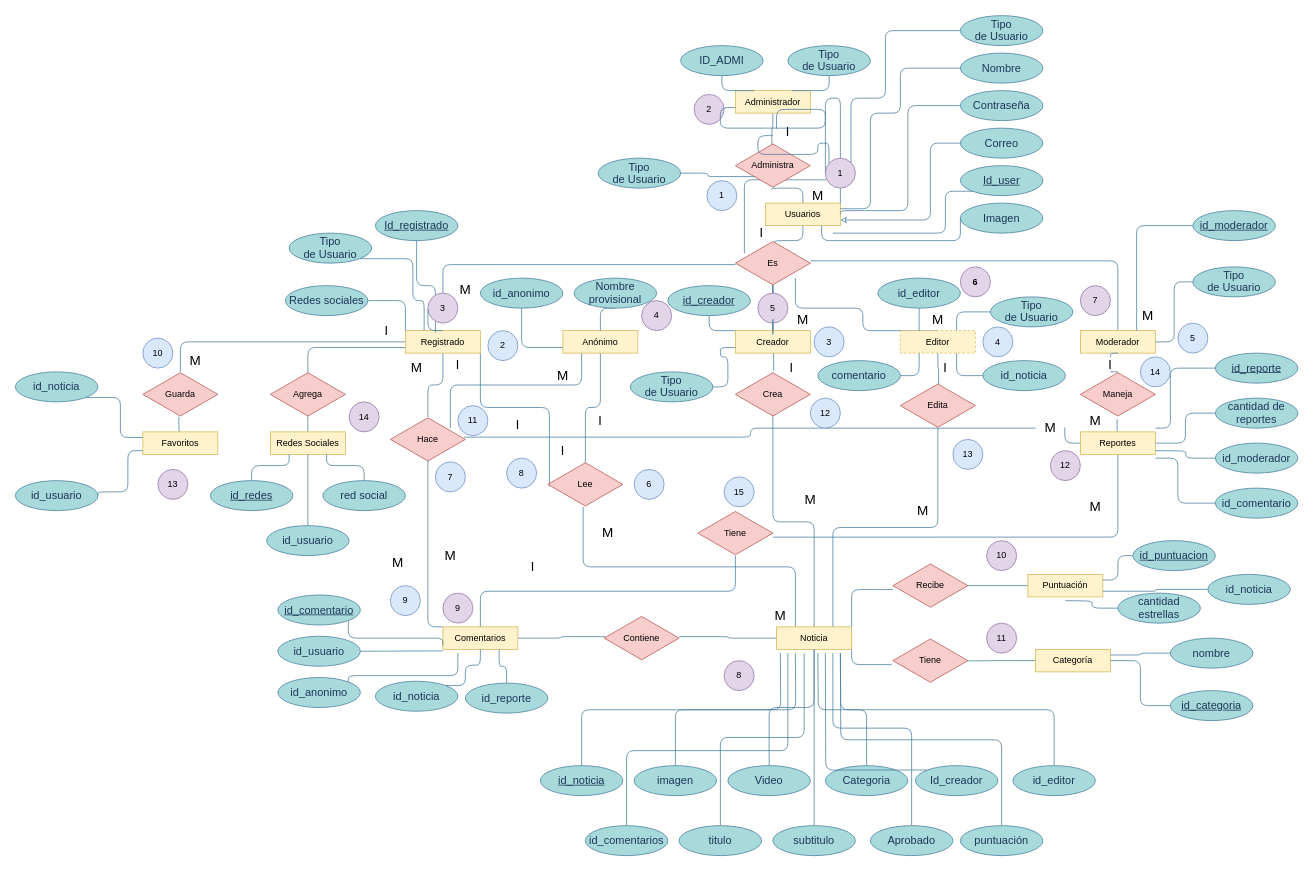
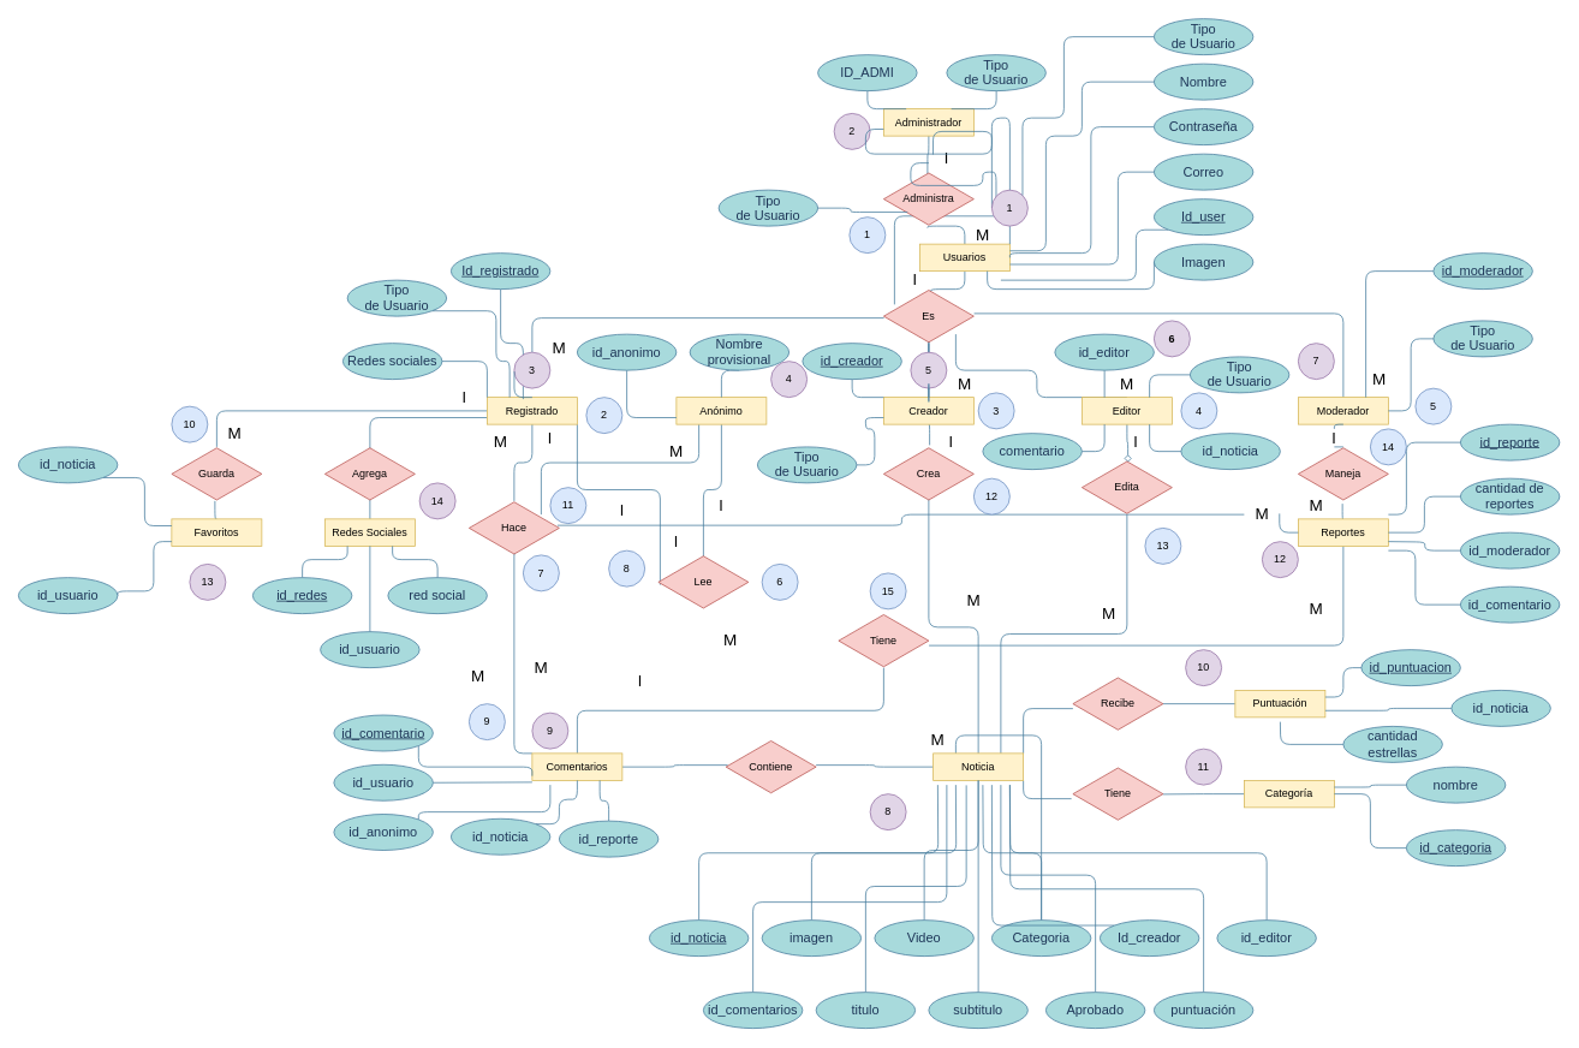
- <mxCell id="72" style="edgeStyle=orthogonalEdgeStyle;rounded=1;orthogonalLoop=1;jettySize=auto;html=1;exitX=0;exitY=0.5;exitDx=0;exitDy=0;entryX=1;entryY=0.75;entryDx=0;entryDy=0;strokeColor=#457B9D;fillColor=#A8DADC;fontColor=#1D3557;endArrow=classic;endFill=0;" parent="1" source="73" target="4" edge="1"><mxGeometry relative="1" as="geometry"><Array as="points"><mxPoint x="1240" y="190" /><mxPoint x="1240" y="293" /></Array></mxGeometry></mxCell>
+ <mxCell id="72" style="edgeStyle=orthogonalEdgeStyle;rounded=1;orthogonalLoop=1;jettySize=auto;html=1;exitX=0;exitY=0.5;exitDx=0;exitDy=0;entryX=1;entryY=0.75;entryDx=0;entryDy=0;strokeColor=#457B9D;fillColor=#A8DADC;fontColor=#1D3557;endArrow=none;endFill=0;" parent="1" source="73" target="4" edge="1"><mxGeometry relative="1" as="geometry"><Array as="points"><mxPoint x="1240" y="190" /><mxPoint x="1240" y="293" /></Array></mxGeometry></mxCell>
- <mxCell id="22" value="Editor" style="whiteSpace=wrap;html=1;fillColor=#fff2cc;strokeColor=#d6b656;dashed=1;" parent="1" vertex="1"><mxGeometry x="1200" y="440" width="100" height="30" as="geometry" /></mxCell>
+ <mxCell id="22" value="Editor" style="whiteSpace=wrap;html=1;fillColor=#fff2cc;strokeColor=#d6b656;" parent="1" vertex="1"><mxGeometry x="1200" y="440" width="100" height="30" as="geometry" /></mxCell>
- <mxCell id="20" style="edgeStyle=orthogonalEdgeStyle;orthogonalLoop=1;jettySize=auto;html=1;exitX=0.5;exitY=1;exitDx=0;exitDy=0;entryX=0.51;entryY=0.033;entryDx=0;entryDy=0;entryPerimeter=0;labelBackgroundColor=#F1FAEE;strokeColor=#457B9D;fontColor=#1D3557;endArrow=none;endFill=0;" parent="1" source="22" target="58" edge="1"><mxGeometry relative="1" as="geometry" /></mxCell>
+ <mxCell id="20" style="edgeStyle=orthogonalEdgeStyle;orthogonalLoop=1;jettySize=auto;html=1;exitX=0.5;exitY=1;exitDx=0;exitDy=0;entryX=0.51;entryY=0.033;entryDx=0;entryDy=0;entryPerimeter=0;labelBackgroundColor=#F1FAEE;strokeColor=#457B9D;fontColor=#1D3557;endArrow=diamond;endFill=0;" parent="1" source="22" target="58" edge="1"><mxGeometry relative="1" as="geometry" /></mxCell>
- <mxCell id="27" style="edgeStyle=orthogonalEdgeStyle;orthogonalLoop=1;jettySize=auto;html=1;exitX=0.25;exitY=0;exitDx=0;exitDy=0;entryX=0.47;entryY=1;entryDx=0;entryDy=0;entryPerimeter=0;labelBackgroundColor=#F1FAEE;strokeColor=#457B9D;fontColor=#1D3557;startArrow=none;startFill=0;endArrow=none;endFill=0;" parent="1" source="32" target="55" edge="1"><mxGeometry relative="1" as="geometry"><mxPoint x="940" y="630" as="targetPoint" /></mxGeometry></mxCell>
+ <mxCell id="27" style="edgeStyle=orthogonalEdgeStyle;orthogonalLoop=1;jettySize=auto;html=1;exitX=0.25;exitY=0;exitDx=0;exitDy=0;labelBackgroundColor=#F1FAEE;strokeColor=#457B9D;fontColor=#1D3557;startArrow=none;startFill=0;endArrow=none;endFill=0;" parent="1" source="32" target="151" edge="1"><mxGeometry relative="1" as="geometry"><mxPoint x="940" y="630" as="targetPoint" /></mxGeometry></mxCell>
- <mxCell id="129" value="&lt;font face=&quot;calibri, sans-serif&quot;&gt;&lt;span style=&quot;font-size: 14.667px&quot;&gt;cantidad estrellas&lt;/span&gt;&lt;/font&gt;" style="ellipse;whiteSpace=wrap;html=1;strokeColor=#457B9D;fillColor=#A8DADC;fontColor=#1D3557;" parent="1" vertex="1"><mxGeometry x="1490" y="790" width="110" height="40" as="geometry" /></mxCell>
+ <mxCell id="129" value="&lt;font face=&quot;calibri, sans-serif&quot;&gt;&lt;span style=&quot;font-size: 14.667px&quot;&gt;cantidad estrellas&lt;/span&gt;&lt;/font&gt;" style="ellipse;whiteSpace=wrap;html=1;strokeColor=#457B9D;fillColor=#A8DADC;fontColor=#1D3557;" parent="1" vertex="1"><mxGeometry x="1490" y="805" width="110" height="40" as="geometry" /></mxCell>
